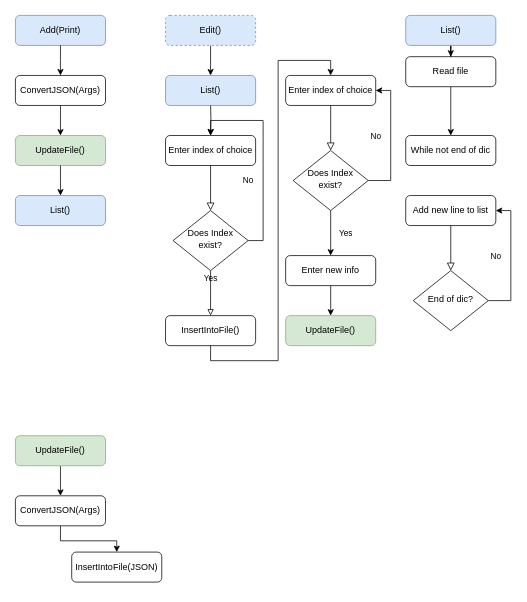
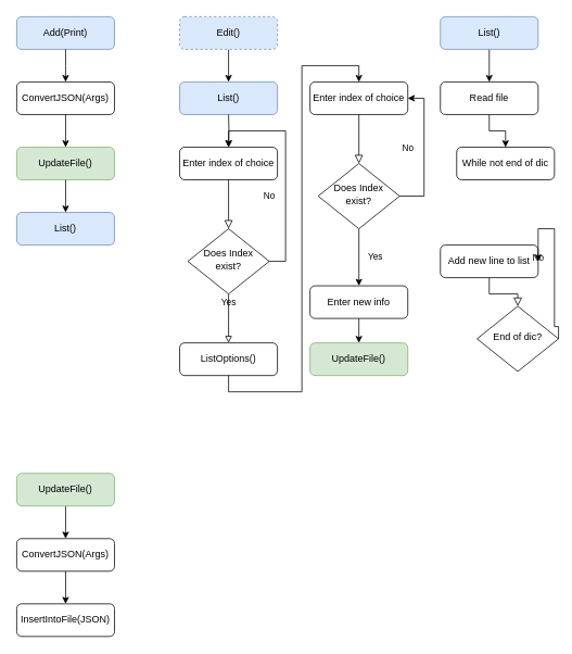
- <mxCell id="36" value="Read file" style="rounded=1;whiteSpace=wrap;html=1;fontSize=12;glass=0;strokeWidth=1;shadow=0;" vertex="1" parent="1"><mxGeometry x="540" y="75" width="120" height="40" as="geometry" /></mxCell>
+ <mxCell id="36" value="Read file" style="rounded=1;whiteSpace=wrap;html=1;fontSize=12;glass=0;strokeWidth=1;shadow=0;" vertex="1" parent="1"><mxGeometry x="540" y="100" width="120" height="40" as="geometry" /></mxCell>
- <mxCell id="37" value="While not end of dic" style="rounded=1;whiteSpace=wrap;html=1;fontSize=12;glass=0;strokeWidth=1;shadow=0;" vertex="1" parent="1"><mxGeometry x="540" y="180" width="120" height="40" as="geometry" /></mxCell>
+ <mxCell id="37" value="While not end of dic" style="rounded=1;whiteSpace=wrap;html=1;fontSize=12;glass=0;strokeWidth=1;shadow=0;" vertex="1" parent="1"><mxGeometry x="560" y="180" width="120" height="40" as="geometry" /></mxCell>
- <mxCell id="40" value="Add new line to list" style="rounded=1;whiteSpace=wrap;html=1;fontSize=12;glass=0;strokeWidth=1;shadow=0;" vertex="1" parent="1"><mxGeometry x="540" y="260" width="120" height="40" as="geometry" /></mxCell>
+ <mxCell id="40" value="Add new line to list" style="rounded=1;whiteSpace=wrap;html=1;fontSize=12;glass=0;strokeWidth=1;shadow=0;" vertex="1" parent="1"><mxGeometry x="540" y="300" width="120" height="40" as="geometry" /></mxCell>
- <mxCell id="20" value="Enter new info" style="rounded=1;whiteSpace=wrap;html=1;fontSize=12;glass=0;strokeWidth=1;shadow=0;" vertex="1" parent="1"><mxGeometry x="380" y="340" width="120" height="40" as="geometry" /></mxCell>
+ <mxCell id="20" value="Enter new info" style="rounded=1;whiteSpace=wrap;html=1;fontSize=12;glass=0;strokeWidth=1;shadow=0;" vertex="1" parent="1"><mxGeometry x="380" y="350" width="120" height="40" as="geometry" /></mxCell>
- <mxCell id="38" value="End of dic?" style="rhombus;whiteSpace=wrap;html=1;shadow=0;fontFamily=Helvetica;fontSize=12;align=center;strokeWidth=1;spacing=6;spacingTop=-4;" vertex="1" parent="1"><mxGeometry x="550" y="360" width="100" height="80" as="geometry" /></mxCell>
+ <mxCell id="38" value="End of dic?" style="rhombus;whiteSpace=wrap;html=1;shadow=0;fontFamily=Helvetica;fontSize=12;align=center;strokeWidth=1;spacing=6;spacingTop=-4;" vertex="1" parent="1"><mxGeometry x="585" y="375" width="100" height="80" as="geometry" /></mxCell>
- <mxCell id="13" value="InsertIntoFile()" style="rounded=1;whiteSpace=wrap;html=1;fontSize=12;glass=0;strokeWidth=1;shadow=0;" vertex="1" parent="1"><mxGeometry x="220" y="420" width="120" height="40" as="geometry" /></mxCell>
+ <mxCell id="13" value="ListOptions()" style="rounded=1;whiteSpace=wrap;html=1;fontSize=12;glass=0;strokeWidth=1;shadow=0;" vertex="1" parent="1"><mxGeometry x="220" y="420" width="120" height="40" as="geometry" /></mxCell>
- <mxCell id="29" value="InsertIntoFile(JSON)" style="whiteSpace=wrap;html=1;rounded=1;shadow=0;strokeWidth=1;glass=0;" vertex="1" parent="1"><mxGeometry x="95" y="735" width="120" height="40" as="geometry" /></mxCell>
+ <mxCell id="29" value="InsertIntoFile(JSON)" style="whiteSpace=wrap;html=1;rounded=1;shadow=0;strokeWidth=1;glass=0;" vertex="1" parent="1"><mxGeometry x="20" y="740" width="120" height="40" as="geometry" /></mxCell>
